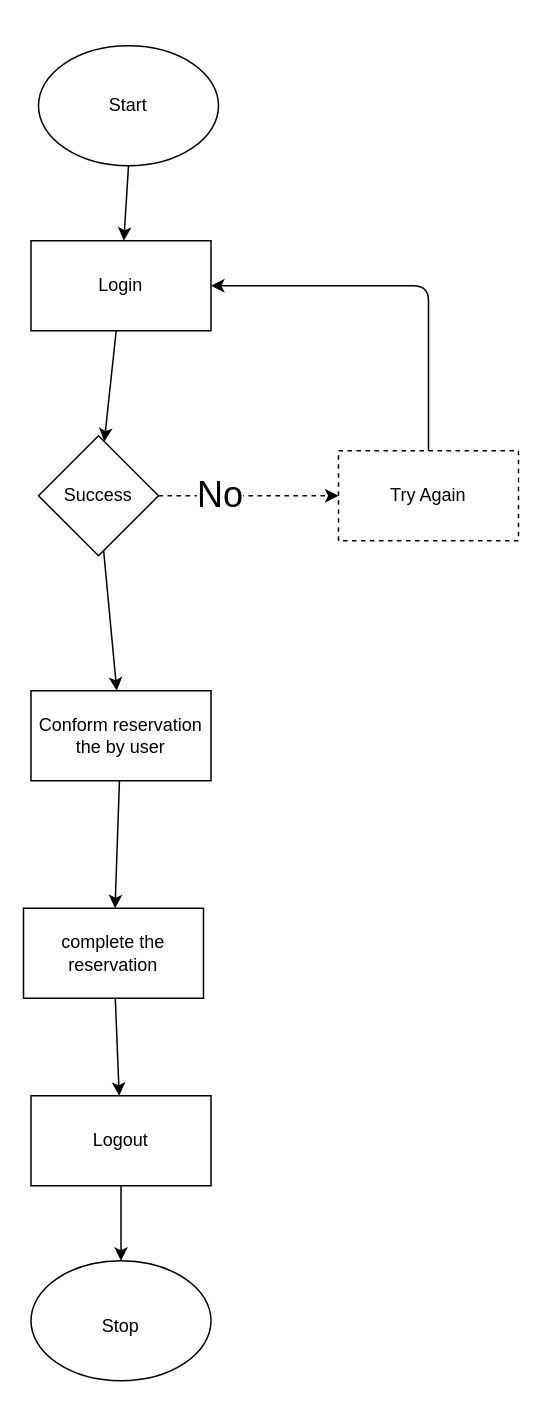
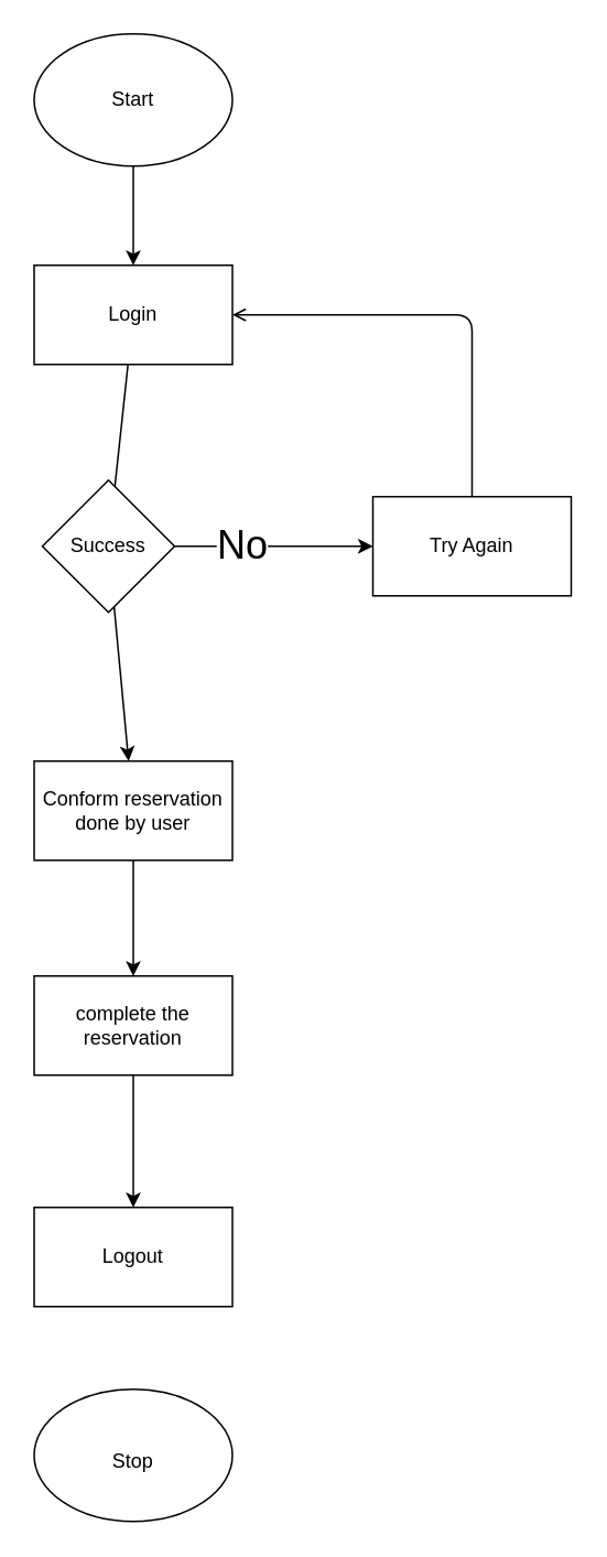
- <mxCell id="2" value="&lt;font style=&quot;font-size: 12px;&quot;&gt;Start&lt;/font&gt;" style="ellipse;whiteSpace=wrap;html=1;" parent="1" vertex="1"><mxGeometry x="25" y="30" width="120" height="80" as="geometry" /></mxCell>
+ <mxCell id="2" value="&lt;font style=&quot;font-size: 12px;&quot;&gt;Start&lt;/font&gt;" style="ellipse;whiteSpace=wrap;html=1;" parent="1" vertex="1"><mxGeometry x="20" y="20" width="120" height="80" as="geometry" /></mxCell>
- <mxCell id="10" style="edgeStyle=none;html=1;entryX=1;entryY=0.5;entryDx=0;entryDy=0;fontSize=24;" parent="1" source="11" target="5" edge="1"><mxGeometry relative="1" as="geometry"><Array as="points"><mxPoint x="285" y="190" /></Array></mxGeometry></mxCell>
+ <mxCell id="10" style="edgeStyle=none;html=1;entryX=1;entryY=0.5;entryDx=0;entryDy=0;fontSize=24;endArrow=open;" parent="1" source="11" target="5" edge="1"><mxGeometry relative="1" as="geometry"><Array as="points"><mxPoint x="285" y="190" /></Array></mxGeometry></mxCell>
- <mxCell id="4" value="" style="edgeStyle=none;html=1;fontSize=24;" parent="1" source="5" target="9" edge="1"><mxGeometry relative="1" as="geometry" /></mxCell>
+ <mxCell id="4" value="" style="edgeStyle=none;html=1;fontSize=24;endArrow=none;" parent="1" source="5" target="9" edge="1"><mxGeometry relative="1" as="geometry" /></mxCell>
- <mxCell id="6" value="" style="edgeStyle=none;html=1;fontSize=24;dashed=1;" parent="1" source="9" target="11" edge="1"><mxGeometry relative="1" as="geometry" /></mxCell>
+ <mxCell id="6" value="" style="edgeStyle=none;html=1;fontSize=24;" parent="1" source="9" target="11" edge="1"><mxGeometry relative="1" as="geometry" /></mxCell>
- <mxCell id="11" value="Try Again" style="whiteSpace=wrap;html=1;dashed=1;" parent="1" vertex="1"><mxGeometry x="225" y="300" width="120" height="60" as="geometry" /></mxCell>
+ <mxCell id="11" value="Try Again" style="whiteSpace=wrap;html=1;" parent="1" vertex="1"><mxGeometry x="225" y="300" width="120" height="60" as="geometry" /></mxCell>
- <mxCell id="13" value="Conform reservation the by user" style="whiteSpace=wrap;html=1;" parent="1" vertex="1"><mxGeometry x="20" y="460" width="120" height="60" as="geometry" /></mxCell>
+ <mxCell id="13" value="Conform reservation done by user" style="whiteSpace=wrap;html=1;" parent="1" vertex="1"><mxGeometry x="20" y="460" width="120" height="60" as="geometry" /></mxCell>
- <mxCell id="15" value="complete the reservation" style="whiteSpace=wrap;html=1;" parent="1" vertex="1"><mxGeometry x="15" y="605" width="120" height="60" as="geometry" /></mxCell>
+ <mxCell id="15" value="complete the reservation" style="whiteSpace=wrap;html=1;" parent="1" vertex="1"><mxGeometry x="20" y="590" width="120" height="60" as="geometry" /></mxCell>
- <mxCell id="16" style="edgeStyle=none;html=1;fontSize=24;" parent="1" source="17" target="18" edge="1"><mxGeometry relative="1" as="geometry" /></mxCell>
